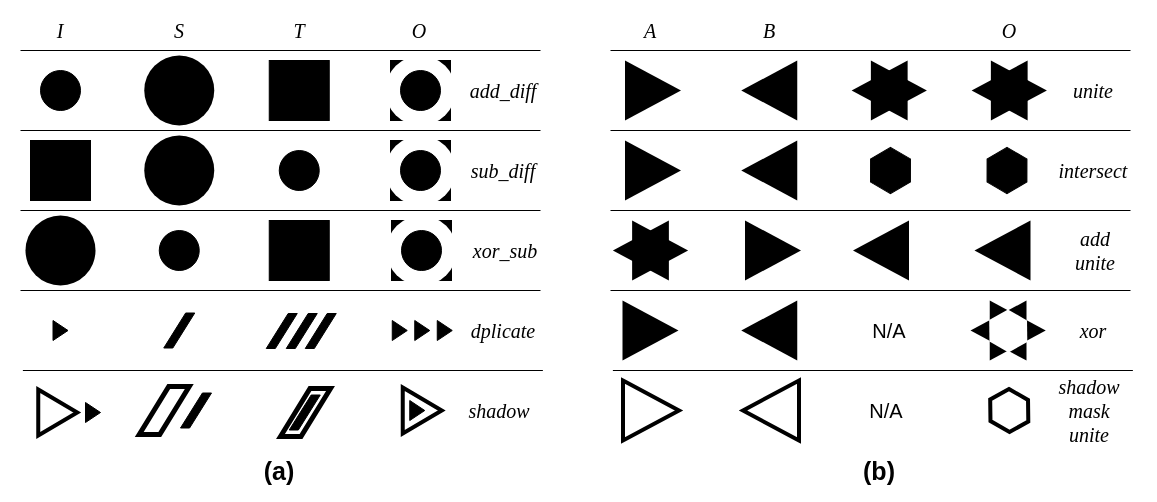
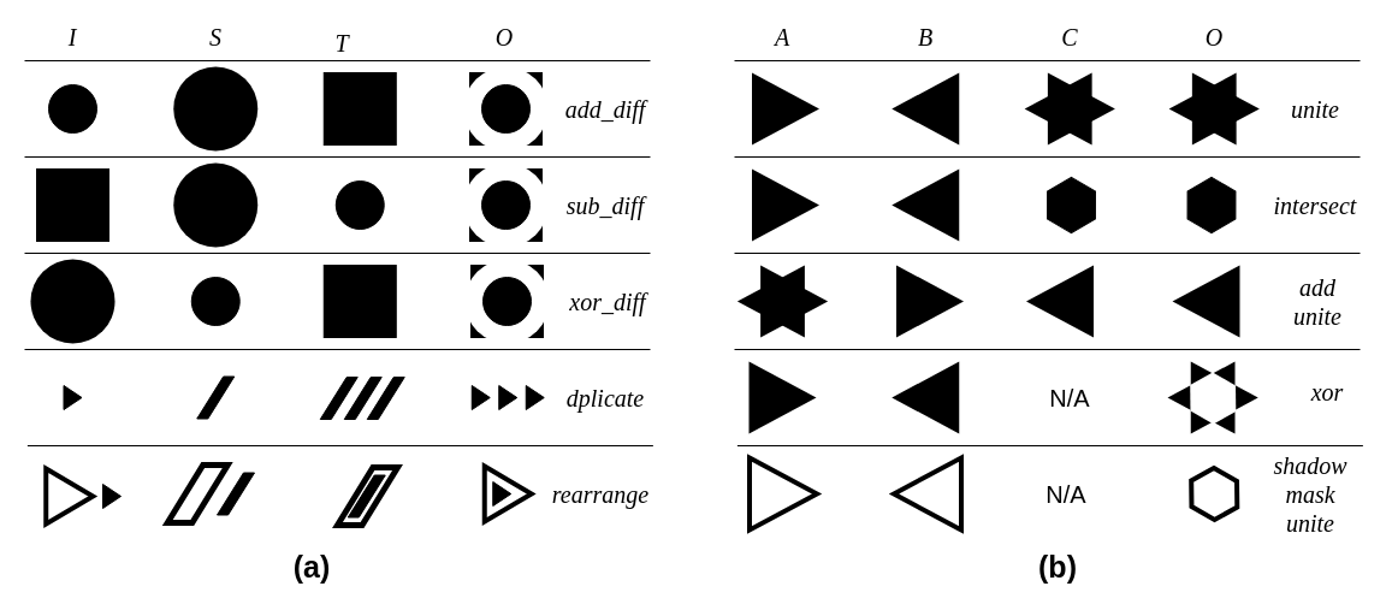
- <mxCell id="44" value="&lt;font face=&quot;Times New Roman&quot; style=&quot;font-size: 20px&quot;&gt;&lt;i&gt;T&lt;/i&gt;&lt;/font&gt;" style="text;html=1;strokeColor=none;fillColor=none;align=center;verticalAlign=middle;whiteSpace=wrap;rounded=0;" vertex="1" parent="1"><mxGeometry x="258.75" y="20" width="80" height="20" as="geometry" /></mxCell>
+ <mxCell id="44" value="&lt;font face=&quot;Times New Roman&quot; style=&quot;font-size: 20px&quot;&gt;&lt;i&gt;T&lt;/i&gt;&lt;/font&gt;" style="text;html=1;strokeColor=none;fillColor=none;align=center;verticalAlign=middle;whiteSpace=wrap;rounded=0;" vertex="1" parent="1"><mxGeometry x="243.75" y="25" width="80" height="20" as="geometry" /></mxCell>
+ <mxCell id="4" value="&lt;font face=&quot;Times New Roman&quot; style=&quot;font-size: 20px&quot;&gt;&lt;i&gt;C&lt;/i&gt;&lt;/font&gt;" style="text;html=1;strokeColor=none;fillColor=none;align=center;verticalAlign=middle;whiteSpace=wrap;rounded=0;" parent="1" vertex="1"><mxGeometry x="848.75" y="20" width="80" height="20" as="geometry" /></mxCell>
- <mxCell id="52" value="&lt;font face=&quot;Times New Roman&quot;&gt;&lt;span style=&quot;font-size: 20px&quot;&gt;&lt;i&gt;xor_sub&lt;br&gt;&lt;/i&gt;&lt;/span&gt;&lt;/font&gt;" style="text;html=1;strokeColor=none;fillColor=none;align=center;verticalAlign=middle;whiteSpace=wrap;rounded=0;" vertex="1" parent="1"><mxGeometry x="465" y="240" width="80" height="20" as="geometry" /></mxCell>
+ <mxCell id="52" value="&lt;font face=&quot;Times New Roman&quot;&gt;&lt;span style=&quot;font-size: 20px&quot;&gt;&lt;i&gt;xor_diff&lt;br&gt;&lt;/i&gt;&lt;/span&gt;&lt;/font&gt;" style="text;html=1;strokeColor=none;fillColor=none;align=center;verticalAlign=middle;whiteSpace=wrap;rounded=0;" vertex="1" parent="1"><mxGeometry x="465" y="240" width="80" height="20" as="geometry" /></mxCell>
- <mxCell id="31" value="&lt;font face=&quot;Times New Roman&quot;&gt;&lt;span style=&quot;font-size: 20px&quot;&gt;&lt;i&gt;xor&lt;/i&gt;&lt;/span&gt;&lt;/font&gt;" style="text;html=1;strokeColor=none;fillColor=none;align=center;verticalAlign=middle;whiteSpace=wrap;rounded=0;" parent="1" vertex="1"><mxGeometry x="1052.5" y="320" width="80" height="20" as="geometry" /></mxCell>
+ <mxCell id="31" value="&lt;font face=&quot;Times New Roman&quot;&gt;&lt;span style=&quot;font-size: 20px&quot;&gt;&lt;i&gt;xor&lt;/i&gt;&lt;/span&gt;&lt;/font&gt;" style="text;html=1;strokeColor=none;fillColor=none;align=center;verticalAlign=middle;whiteSpace=wrap;rounded=0;" parent="1" vertex="1"><mxGeometry x="1062.5" y="315" width="80" height="20" as="geometry" /></mxCell>
- <mxCell id="55" value="&lt;font face=&quot;Times New Roman&quot;&gt;&lt;span style=&quot;font-size: 20px&quot;&gt;&lt;i&gt;shadow&lt;br&gt;&lt;/i&gt;&lt;/span&gt;&lt;/font&gt;" style="text;html=1;strokeColor=none;fillColor=none;align=center;verticalAlign=middle;whiteSpace=wrap;rounded=0;" vertex="1" parent="1"><mxGeometry x="458.75" y="400" width="80" height="20" as="geometry" /></mxCell>
+ <mxCell id="55" value="&lt;font face=&quot;Times New Roman&quot;&gt;&lt;span style=&quot;font-size: 20px&quot;&gt;&lt;i&gt;rearrange&lt;br&gt;&lt;/i&gt;&lt;/span&gt;&lt;/font&gt;" style="text;html=1;strokeColor=none;fillColor=none;align=center;verticalAlign=middle;whiteSpace=wrap;rounded=0;" vertex="1" parent="1"><mxGeometry x="458.75" y="400" width="80" height="20" as="geometry" /></mxCell>
- <mxCell id="97" value="&lt;font style=&quot;font-size: 25px&quot;&gt;&lt;b&gt;(a)&lt;/b&gt;&lt;/font&gt;" style="text;html=1;strokeColor=none;fillColor=none;align=center;verticalAlign=middle;whiteSpace=wrap;rounded=0;" vertex="1" parent="1"><mxGeometry x="258.75" y="460" width="40" height="20" as="geometry" /></mxCell>
+ <mxCell id="97" value="&lt;font style=&quot;font-size: 25px&quot;&gt;&lt;b&gt;(a)&lt;/b&gt;&lt;/font&gt;" style="text;html=1;strokeColor=none;fillColor=none;align=center;verticalAlign=middle;whiteSpace=wrap;rounded=0;" vertex="1" parent="1"><mxGeometry x="238.75" y="460" width="40" height="20" as="geometry" /></mxCell>
